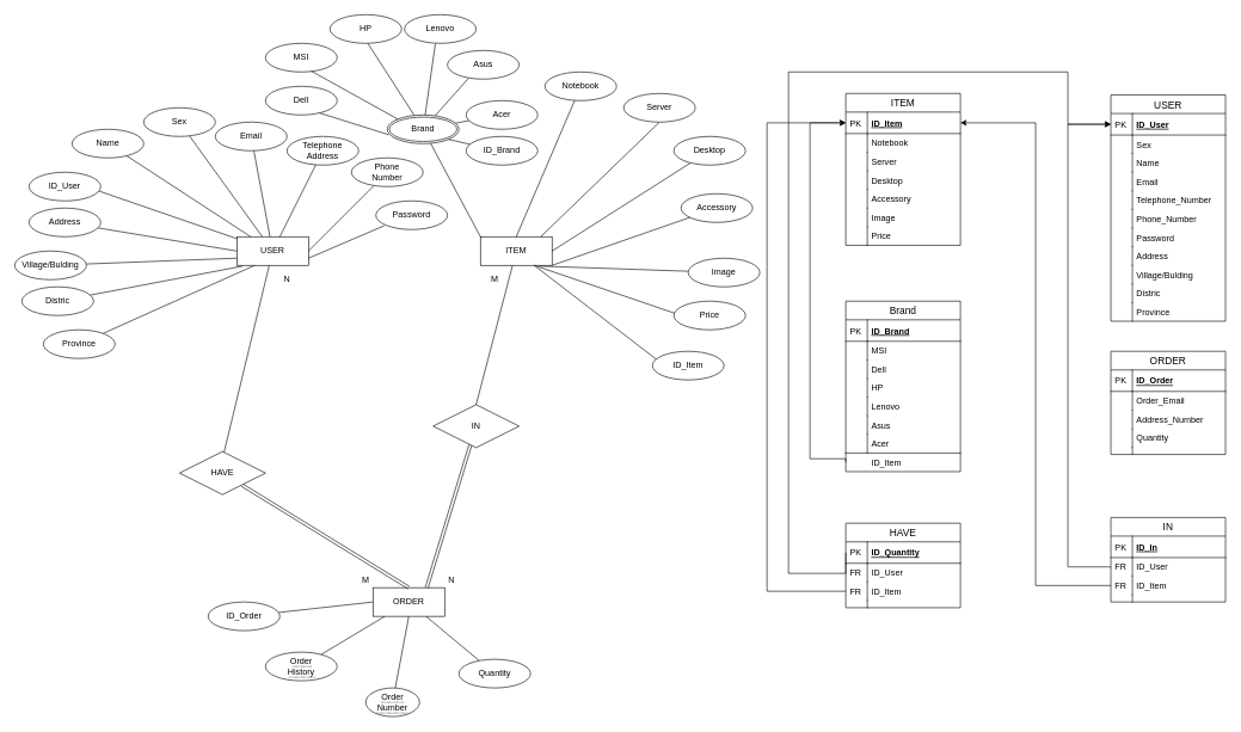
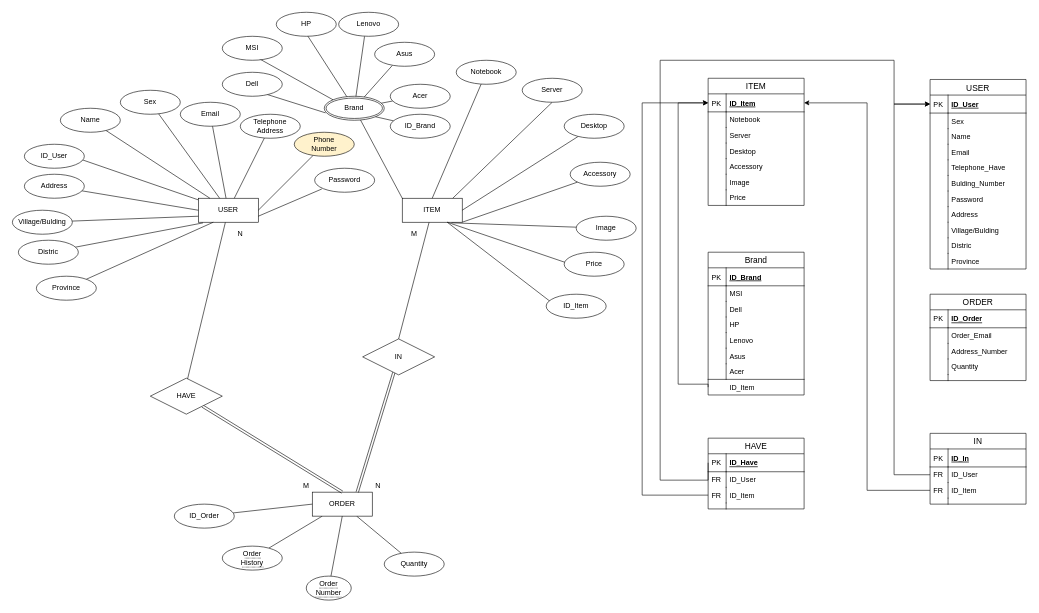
- <mxCell id="33" value="Phone&lt;br&gt;Number" style="ellipse;whiteSpace=wrap;html=1;align=center;" vertex="1" parent="1"><mxGeometry x="490" y="220" width="100" height="40" as="geometry" /></mxCell>
+ <mxCell id="33" value="Phone&lt;br&gt;Number" style="ellipse;whiteSpace=wrap;html=1;align=center;fillColor=#fff2cc;" vertex="1" parent="1"><mxGeometry x="490" y="220" width="100" height="40" as="geometry" /></mxCell>
- <mxCell id="100" value="Telephone_Number" style="shape=partialRectangle;top=0;left=0;right=0;bottom=0;align=left;verticalAlign=top;fillColor=none;spacingLeft=34;spacingRight=4;overflow=hidden;rotatable=0;points=[[0,0.5],[1,0.5]];portConstraint=eastwest;dropTarget=0;fontSize=12;" vertex="1" parent="91"><mxGeometry y="134" width="160" height="26" as="geometry" /></mxCell>
+ <mxCell id="100" value="Telephone_Have" style="shape=partialRectangle;top=0;left=0;right=0;bottom=0;align=left;verticalAlign=top;fillColor=none;spacingLeft=34;spacingRight=4;overflow=hidden;rotatable=0;points=[[0,0.5],[1,0.5]];portConstraint=eastwest;dropTarget=0;fontSize=12;" vertex="1" parent="91"><mxGeometry y="134" width="160" height="26" as="geometry" /></mxCell>
- <mxCell id="102" value="Phone_Number" style="shape=partialRectangle;top=0;left=0;right=0;bottom=0;align=left;verticalAlign=top;fillColor=none;spacingLeft=34;spacingRight=4;overflow=hidden;rotatable=0;points=[[0,0.5],[1,0.5]];portConstraint=eastwest;dropTarget=0;fontSize=12;" vertex="1" parent="91"><mxGeometry y="160" width="160" height="26" as="geometry" /></mxCell>
+ <mxCell id="102" value="Bulding_Number" style="shape=partialRectangle;top=0;left=0;right=0;bottom=0;align=left;verticalAlign=top;fillColor=none;spacingLeft=34;spacingRight=4;overflow=hidden;rotatable=0;points=[[0,0.5],[1,0.5]];portConstraint=eastwest;dropTarget=0;fontSize=12;" vertex="1" parent="91"><mxGeometry y="160" width="160" height="26" as="geometry" /></mxCell>
- <mxCell id="142" value="ID_Quantity" style="shape=partialRectangle;top=0;left=0;right=0;bottom=1;align=left;verticalAlign=middle;fillColor=none;spacingLeft=34;spacingRight=4;overflow=hidden;rotatable=0;points=[[0,0.5],[1,0.5]];portConstraint=eastwest;dropTarget=0;fontStyle=5;fontSize=12;" vertex="1" parent="141"><mxGeometry y="26" width="160" height="30" as="geometry" /></mxCell>
+ <mxCell id="142" value="ID_Have" style="shape=partialRectangle;top=0;left=0;right=0;bottom=1;align=left;verticalAlign=middle;fillColor=none;spacingLeft=34;spacingRight=4;overflow=hidden;rotatable=0;points=[[0,0.5],[1,0.5]];portConstraint=eastwest;dropTarget=0;fontStyle=5;fontSize=12;" vertex="1" parent="141"><mxGeometry y="26" width="160" height="30" as="geometry" /></mxCell>
